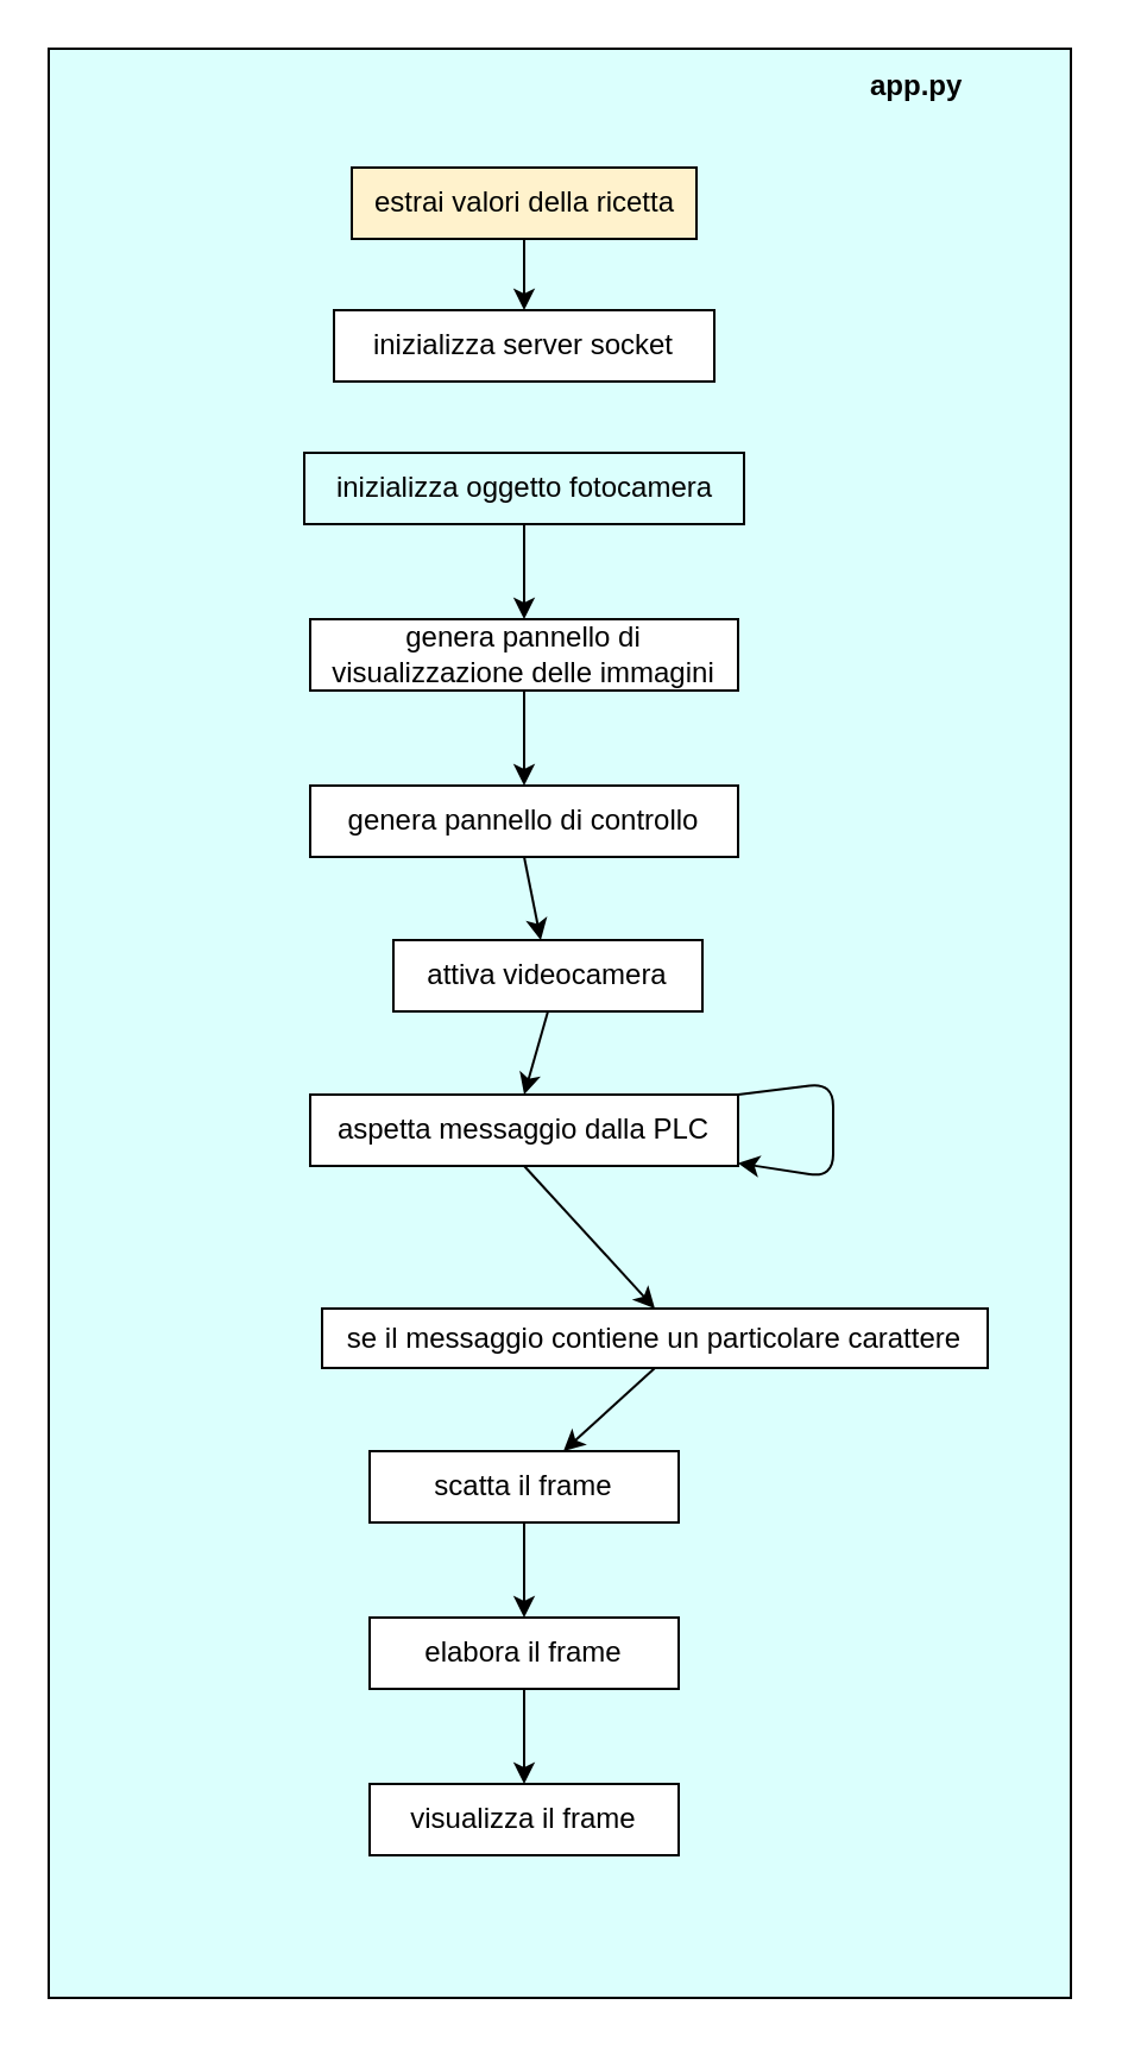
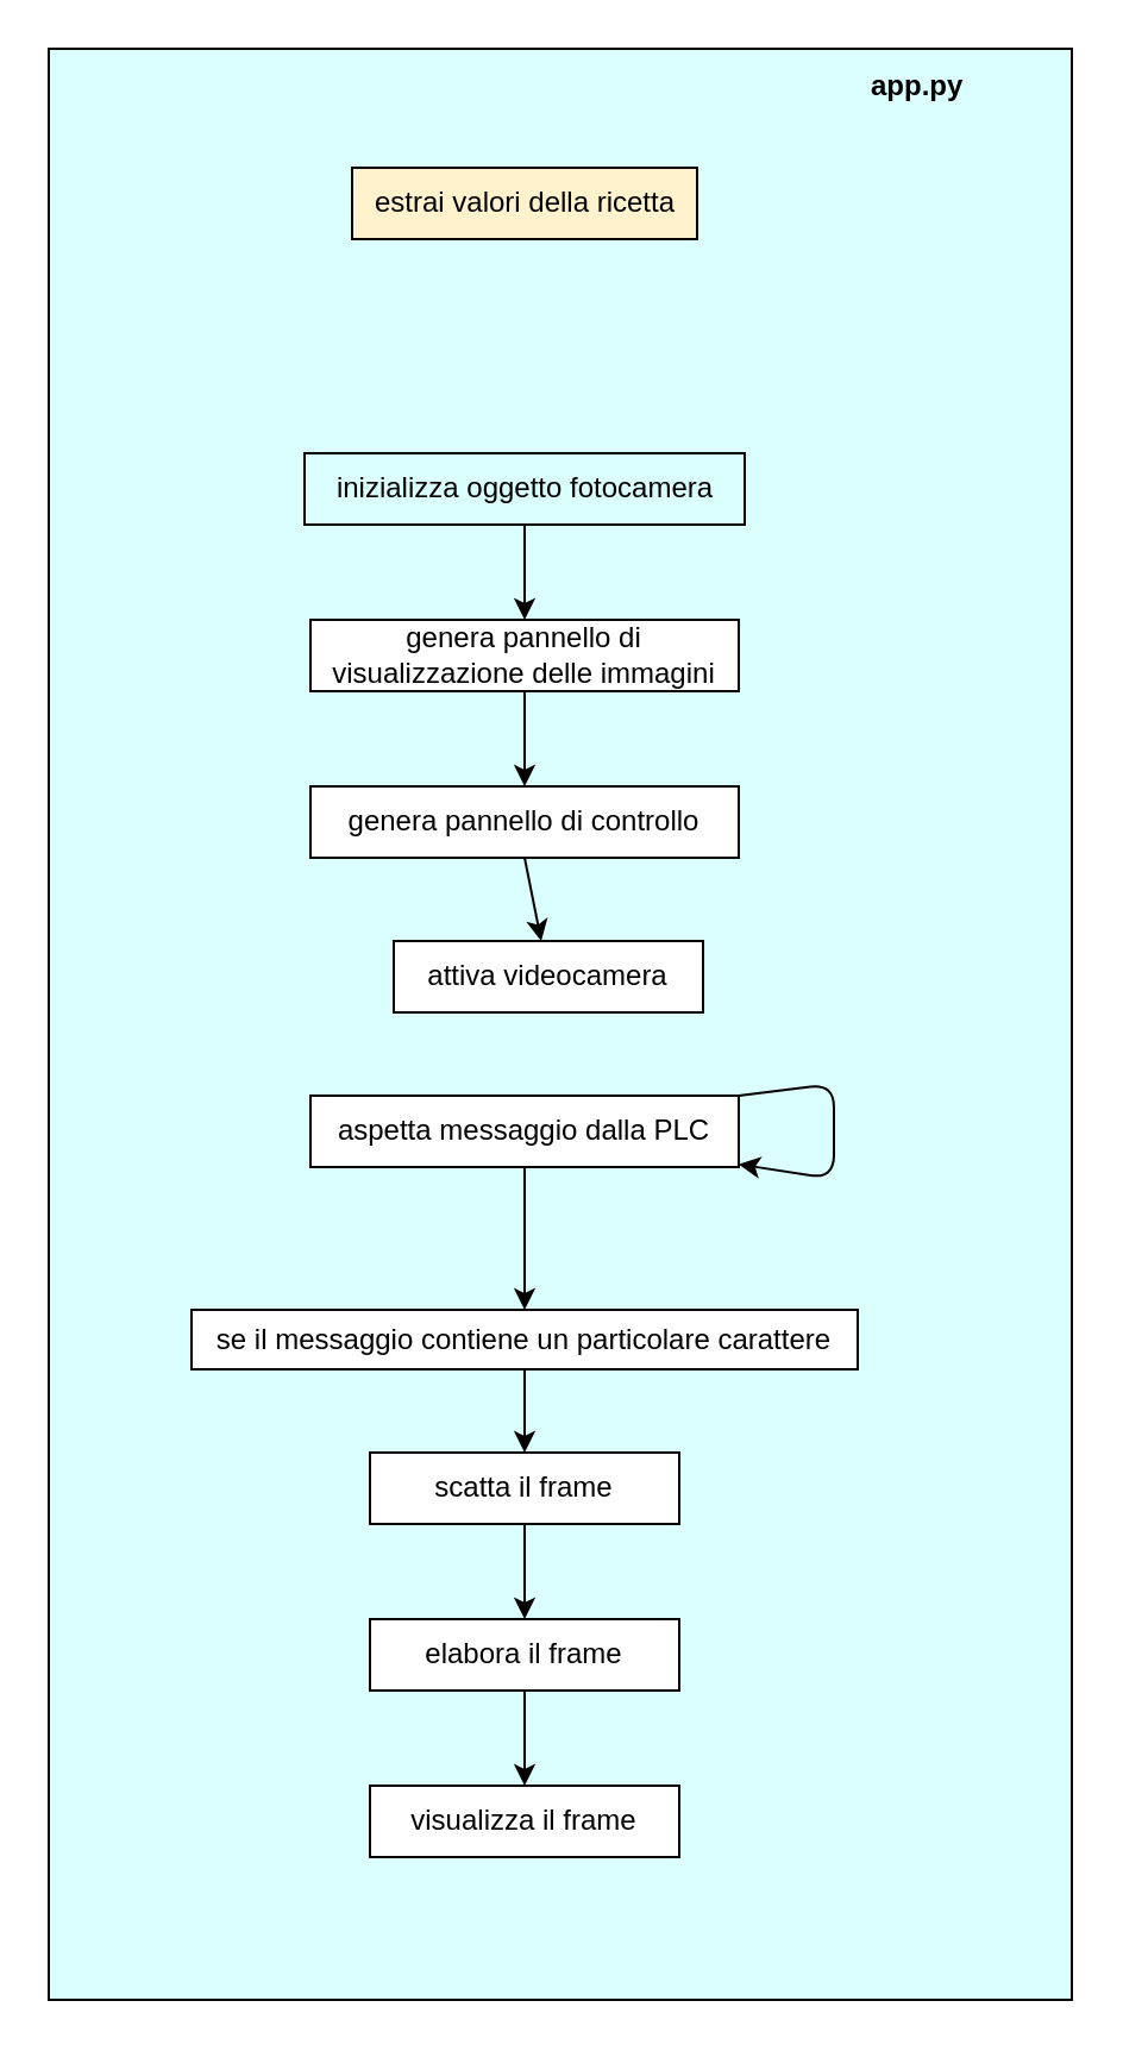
- <mxCell id="3" style="edgeStyle=none;html=1;exitX=0.5;exitY=1;exitDx=0;exitDy=0;" edge="1" parent="1" source="4" target="5"><mxGeometry relative="1" as="geometry" /></mxCell>
- <mxCell id="5" value="inizializza server socket" style="rounded=0;whiteSpace=wrap;html=1;" vertex="1" parent="1"><mxGeometry x="140" y="130" width="160" height="30" as="geometry" /></mxCell>
- <mxCell id="12" style="edgeStyle=none;html=1;exitX=0.5;exitY=1;exitDx=0;exitDy=0;entryX=0.5;entryY=0;entryDx=0;entryDy=0;" edge="1" parent="1" source="13" target="15"><mxGeometry relative="1" as="geometry" /></mxCell>
- <mxCell id="18" value="se il messaggio contiene un particolare carattere" style="rounded=0;whiteSpace=wrap;html=1;" vertex="1" parent="1"><mxGeometry x="135" y="550" width="280" height="25" as="geometry" /></mxCell>
+ <mxCell id="18" value="se il messaggio contiene un particolare carattere" style="rounded=0;whiteSpace=wrap;html=1;" vertex="1" parent="1"><mxGeometry x="80" y="550" width="280" height="25" as="geometry" /></mxCell>
